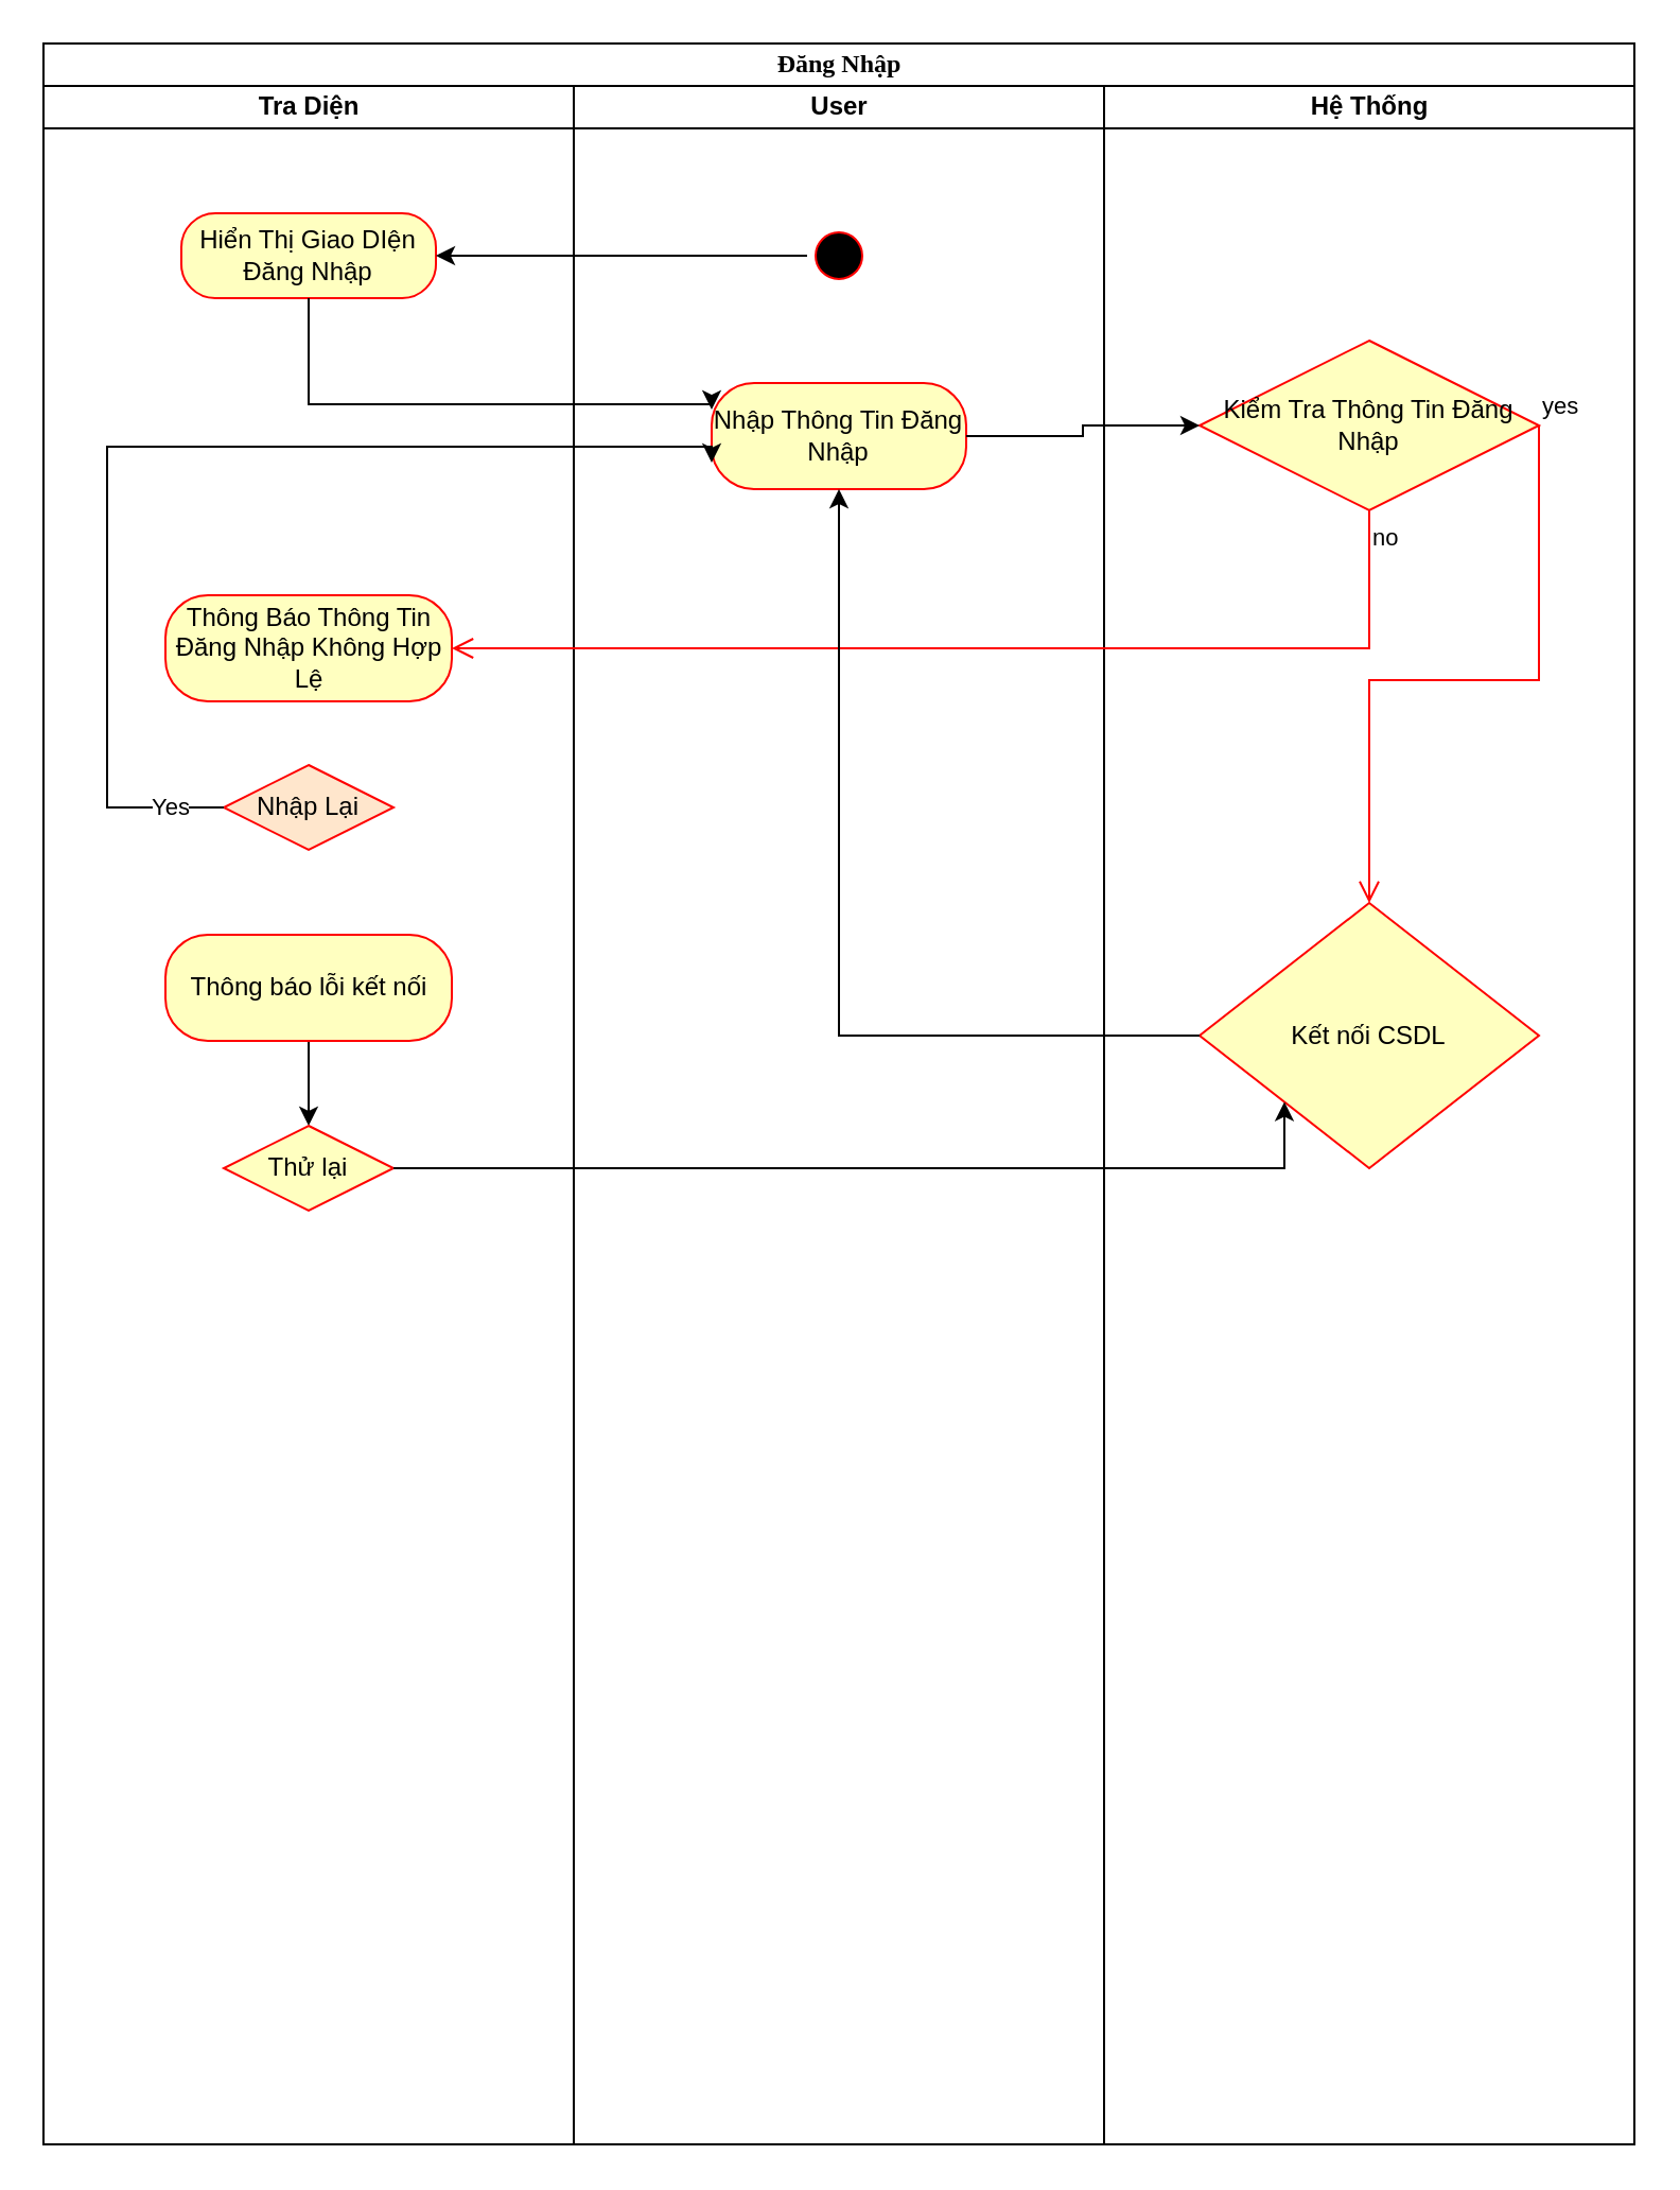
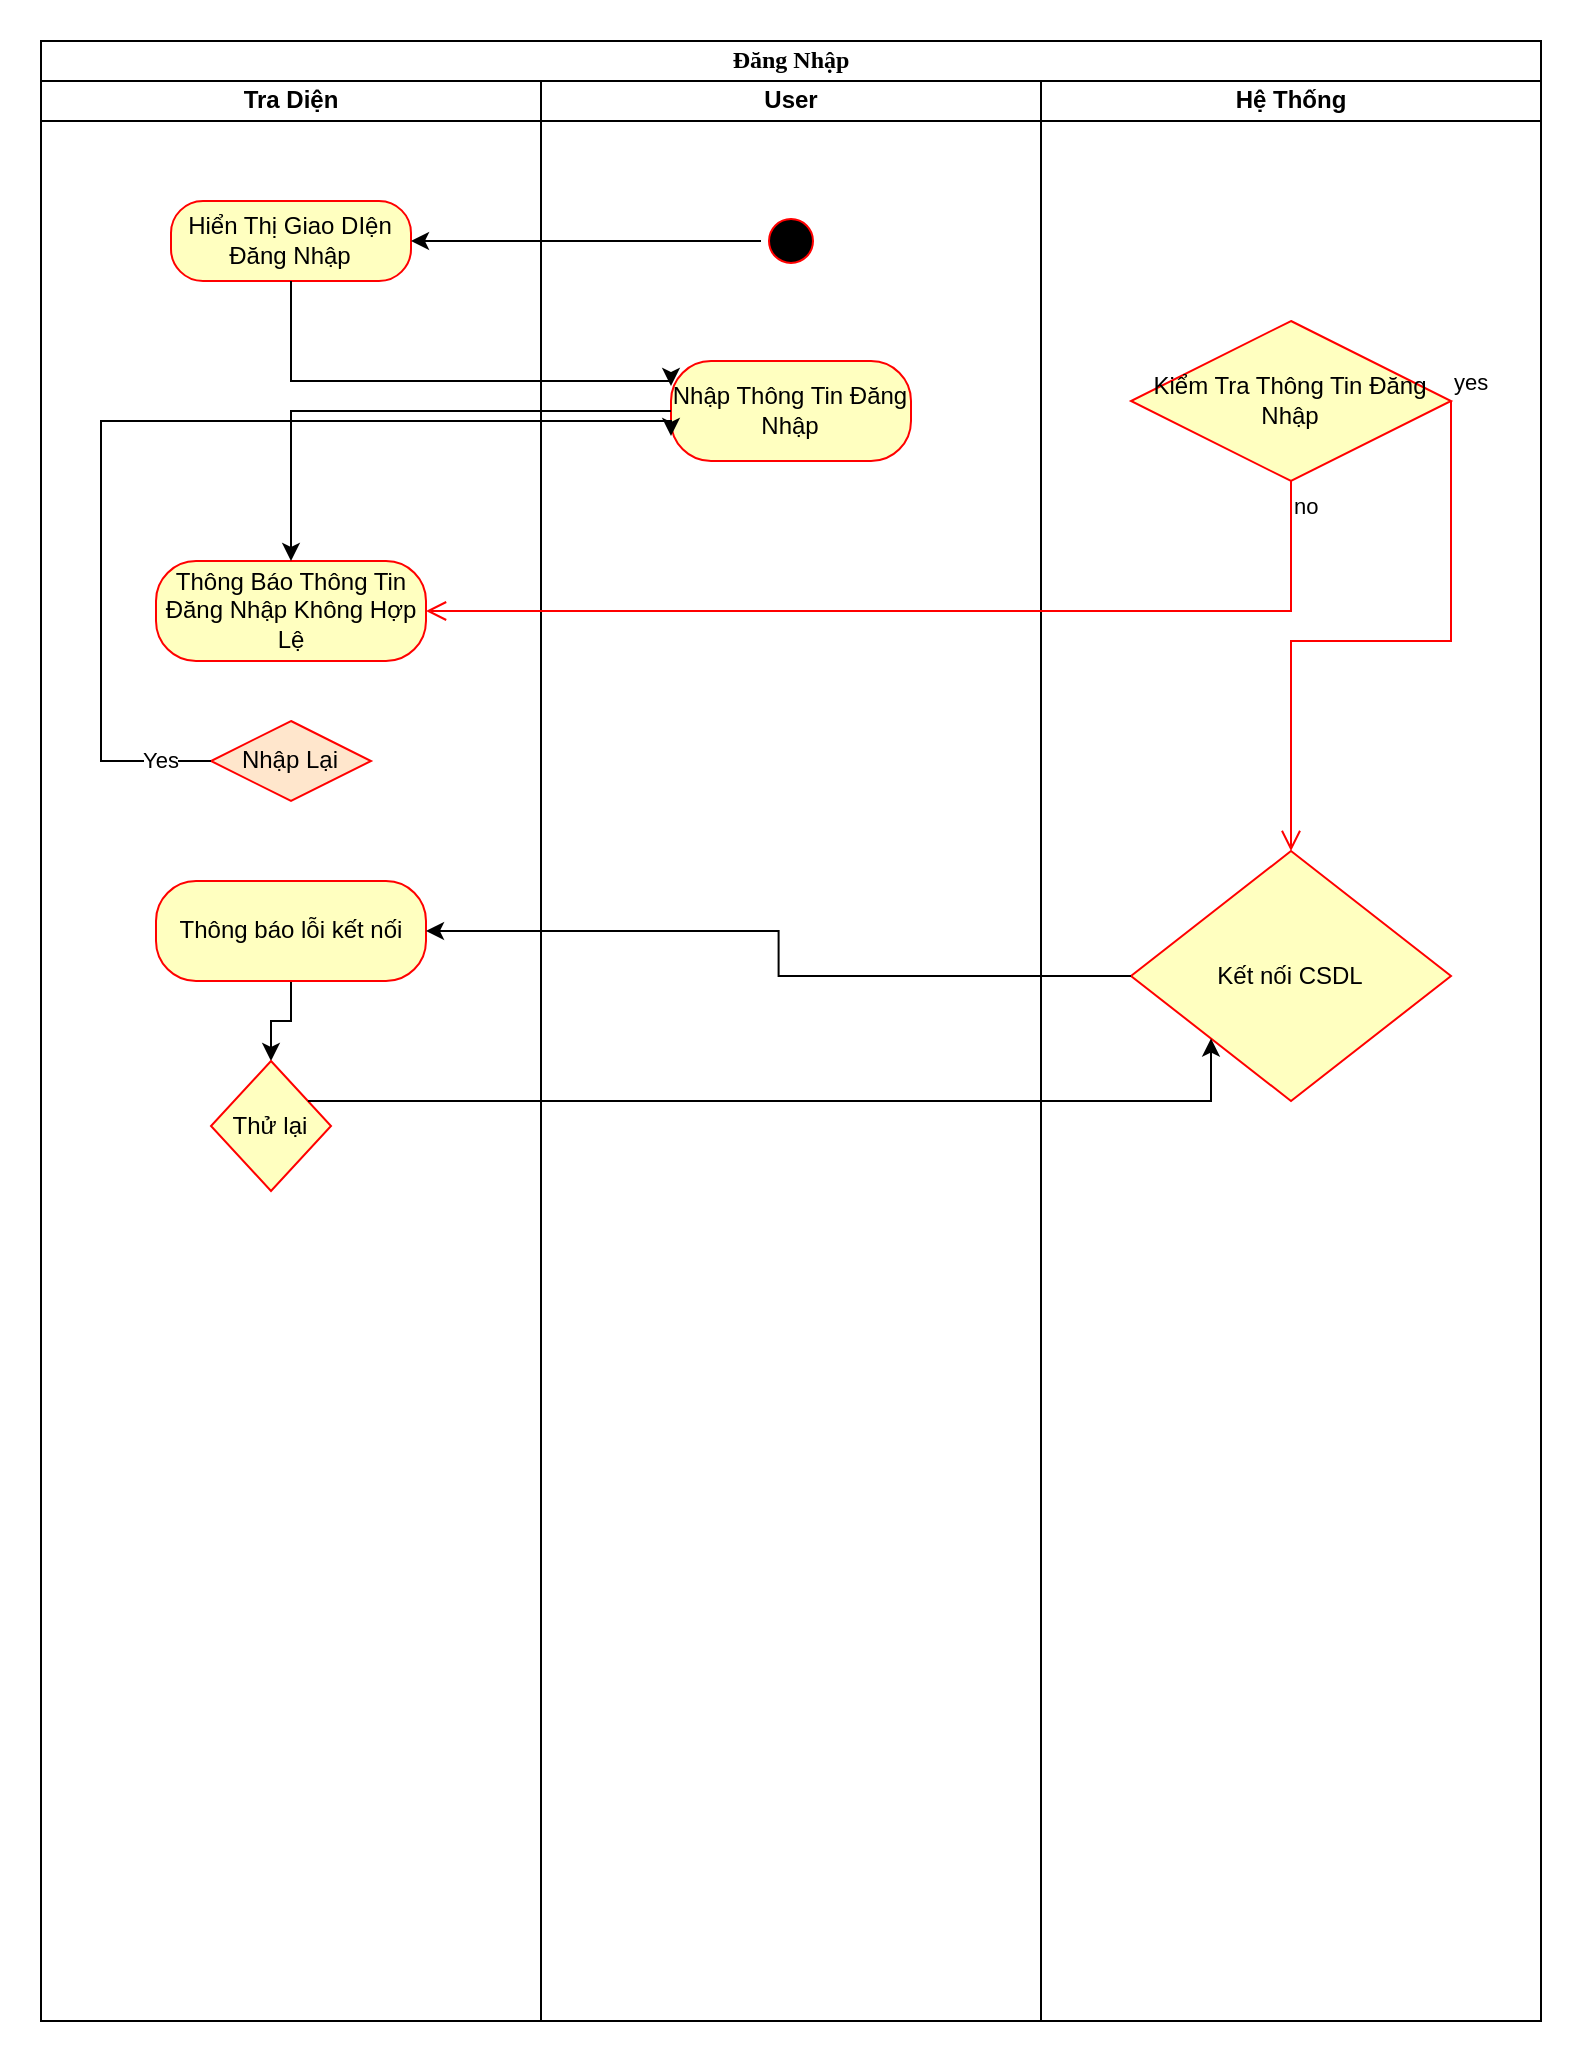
- <mxCell id="19" style="edgeStyle=orthogonalEdgeStyle;rounded=0;orthogonalLoop=1;jettySize=auto;html=1;entryX=0;entryY=0.5;entryDx=0;entryDy=0;" edge="1" parent="2" source="12" target="14"><mxGeometry relative="1" as="geometry" /></mxCell>
+ <mxCell id="19" style="edgeStyle=orthogonalEdgeStyle;rounded=0;orthogonalLoop=1;jettySize=auto;html=1;" edge="1" parent="2" source="12" target="5"><mxGeometry relative="1" as="geometry" /></mxCell>
- <mxCell id="22" style="edgeStyle=orthogonalEdgeStyle;rounded=0;orthogonalLoop=1;jettySize=auto;html=1;" edge="1" parent="2" source="16" target="12"><mxGeometry relative="1" as="geometry"><mxPoint x="190" y="450" as="targetPoint" /></mxGeometry></mxCell>
+ <mxCell id="22" style="edgeStyle=orthogonalEdgeStyle;rounded=0;orthogonalLoop=1;jettySize=auto;html=1;entryX=1;entryY=0.5;entryDx=0;entryDy=0;" edge="1" parent="2" source="16" target="8"><mxGeometry relative="1" as="geometry"><mxPoint x="190" y="450" as="targetPoint" /></mxGeometry></mxCell>
- <mxCell id="9" value="Thử lại" style="rhombus;whiteSpace=wrap;html=1;fillColor=#ffffc0;strokeColor=#ff0000;" vertex="1" parent="3"><mxGeometry x="85" y="490" width="80" height="40" as="geometry" /></mxCell>
+ <mxCell id="9" value="Thử lại" style="rhombus;whiteSpace=wrap;html=1;fillColor=#ffffc0;strokeColor=#ff0000;" vertex="1" parent="3"><mxGeometry x="85" y="490" width="60" height="65" as="geometry" /></mxCell>
